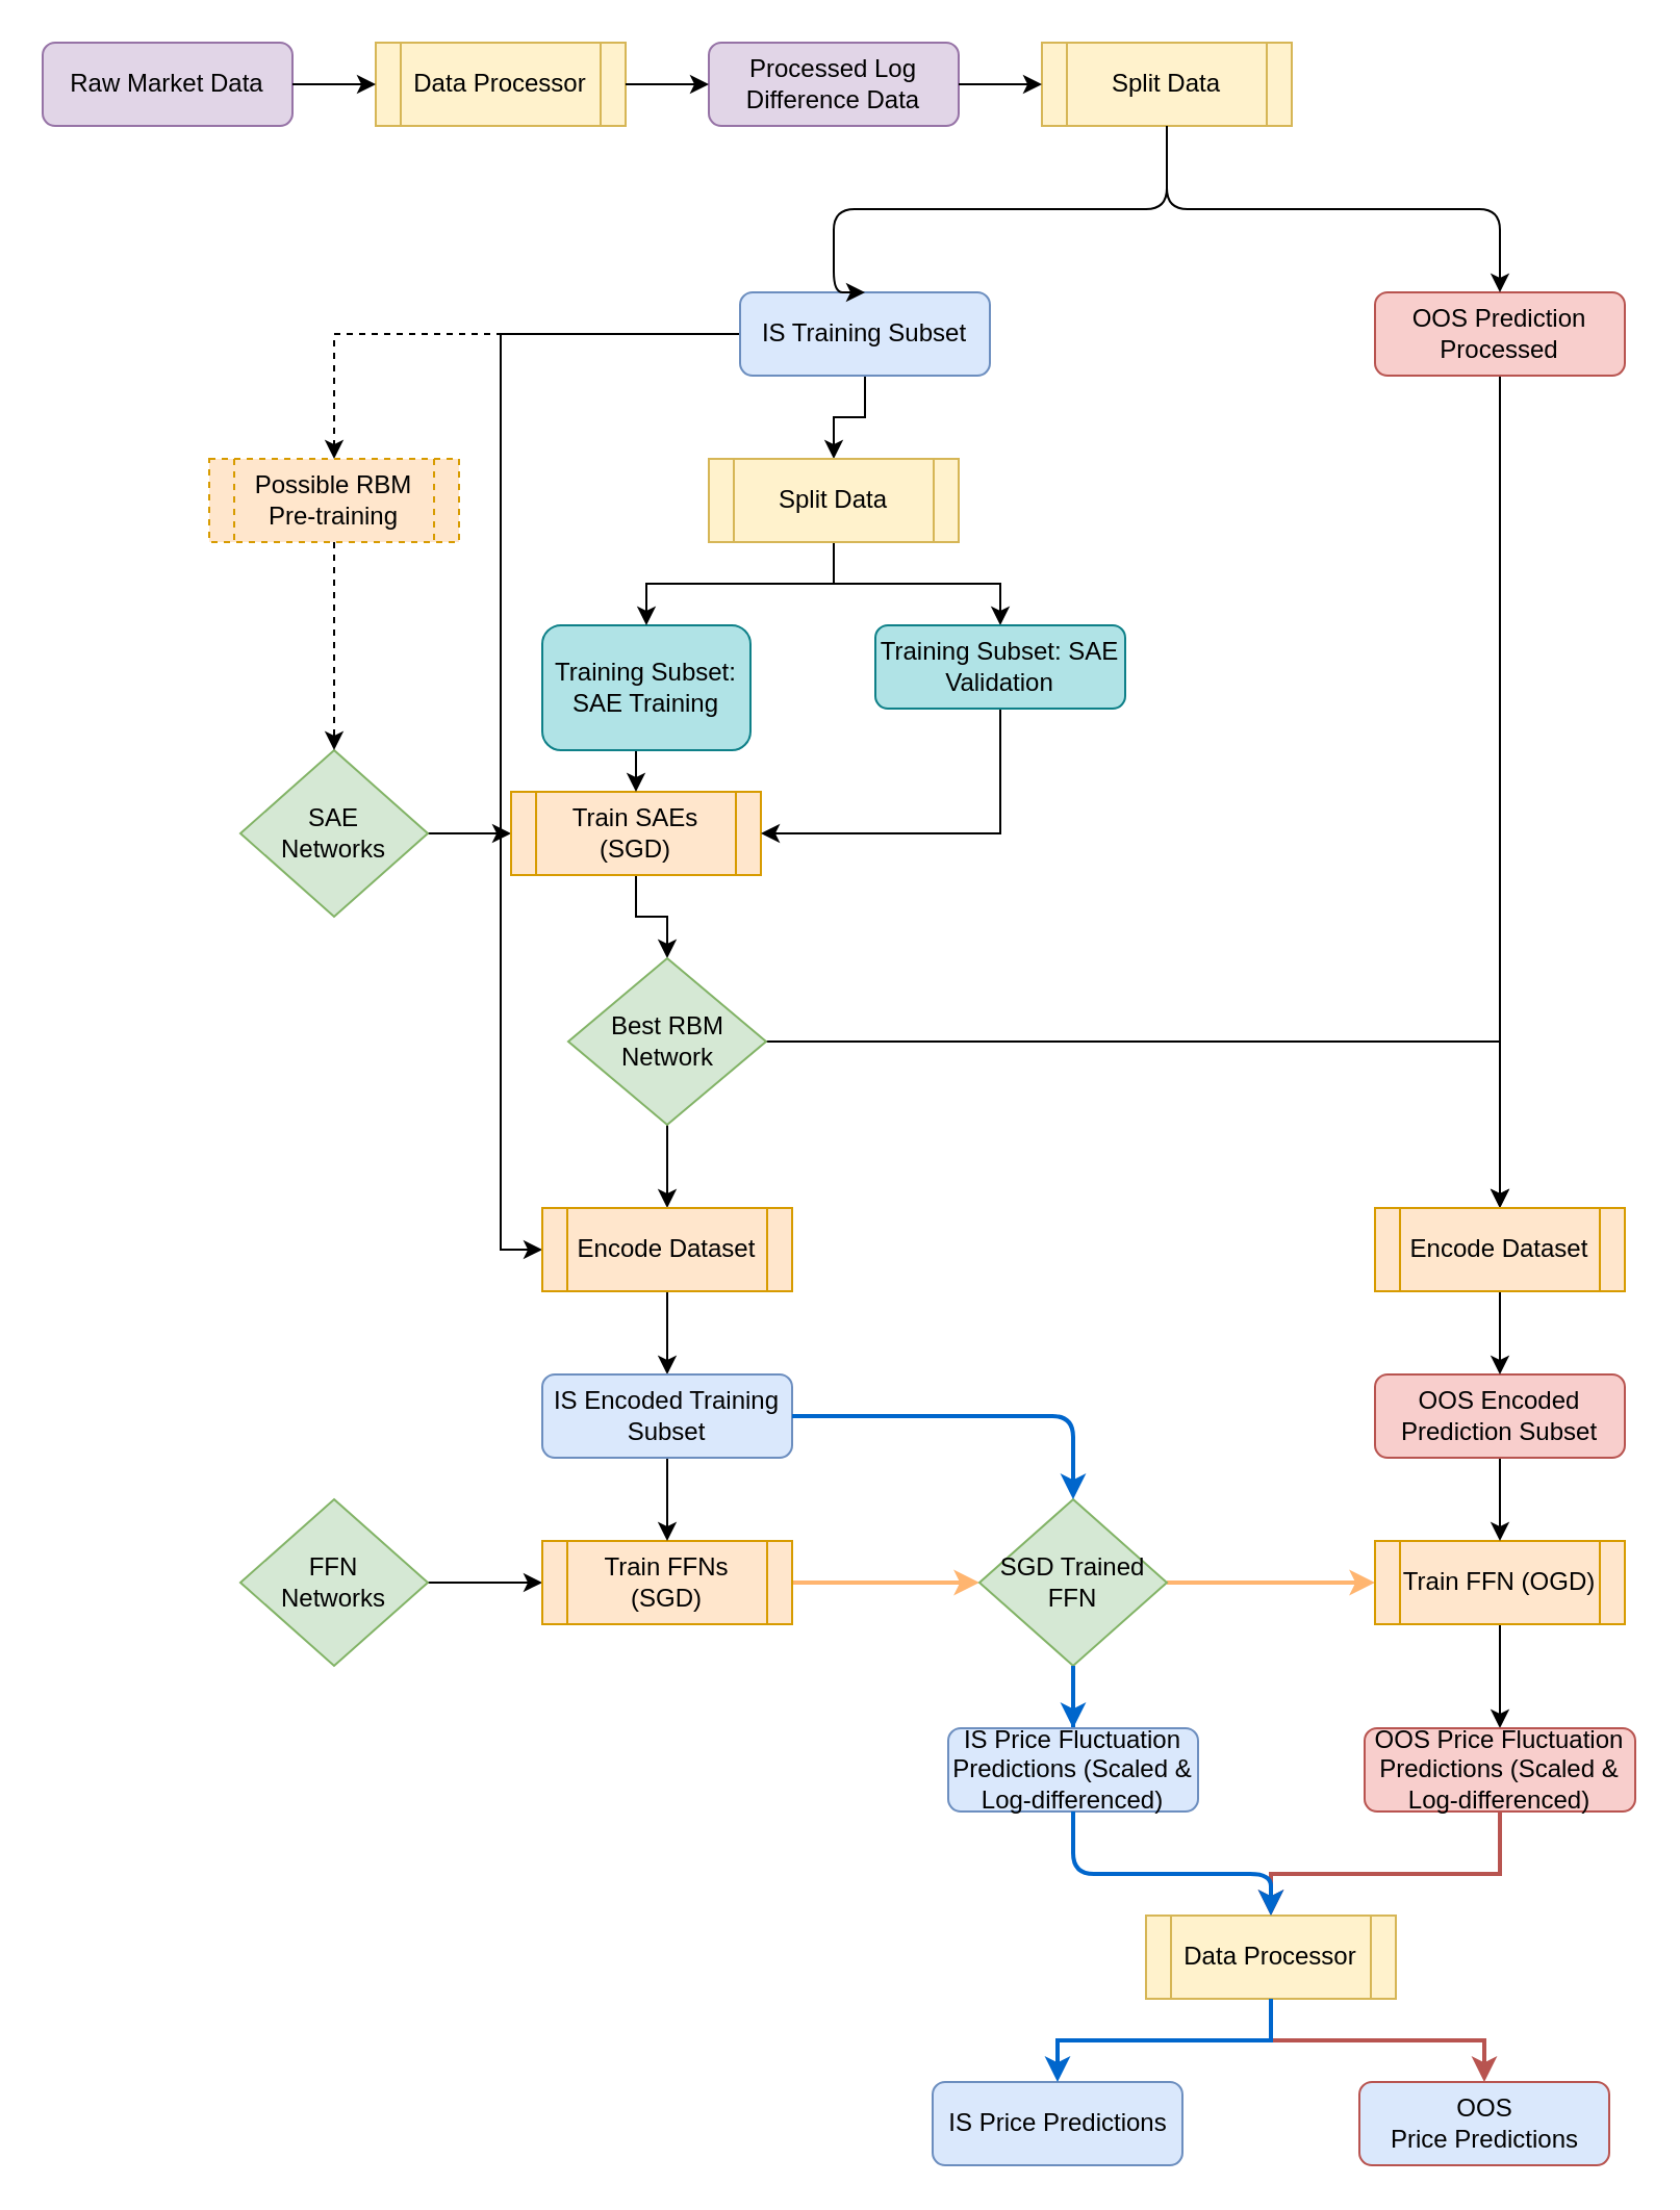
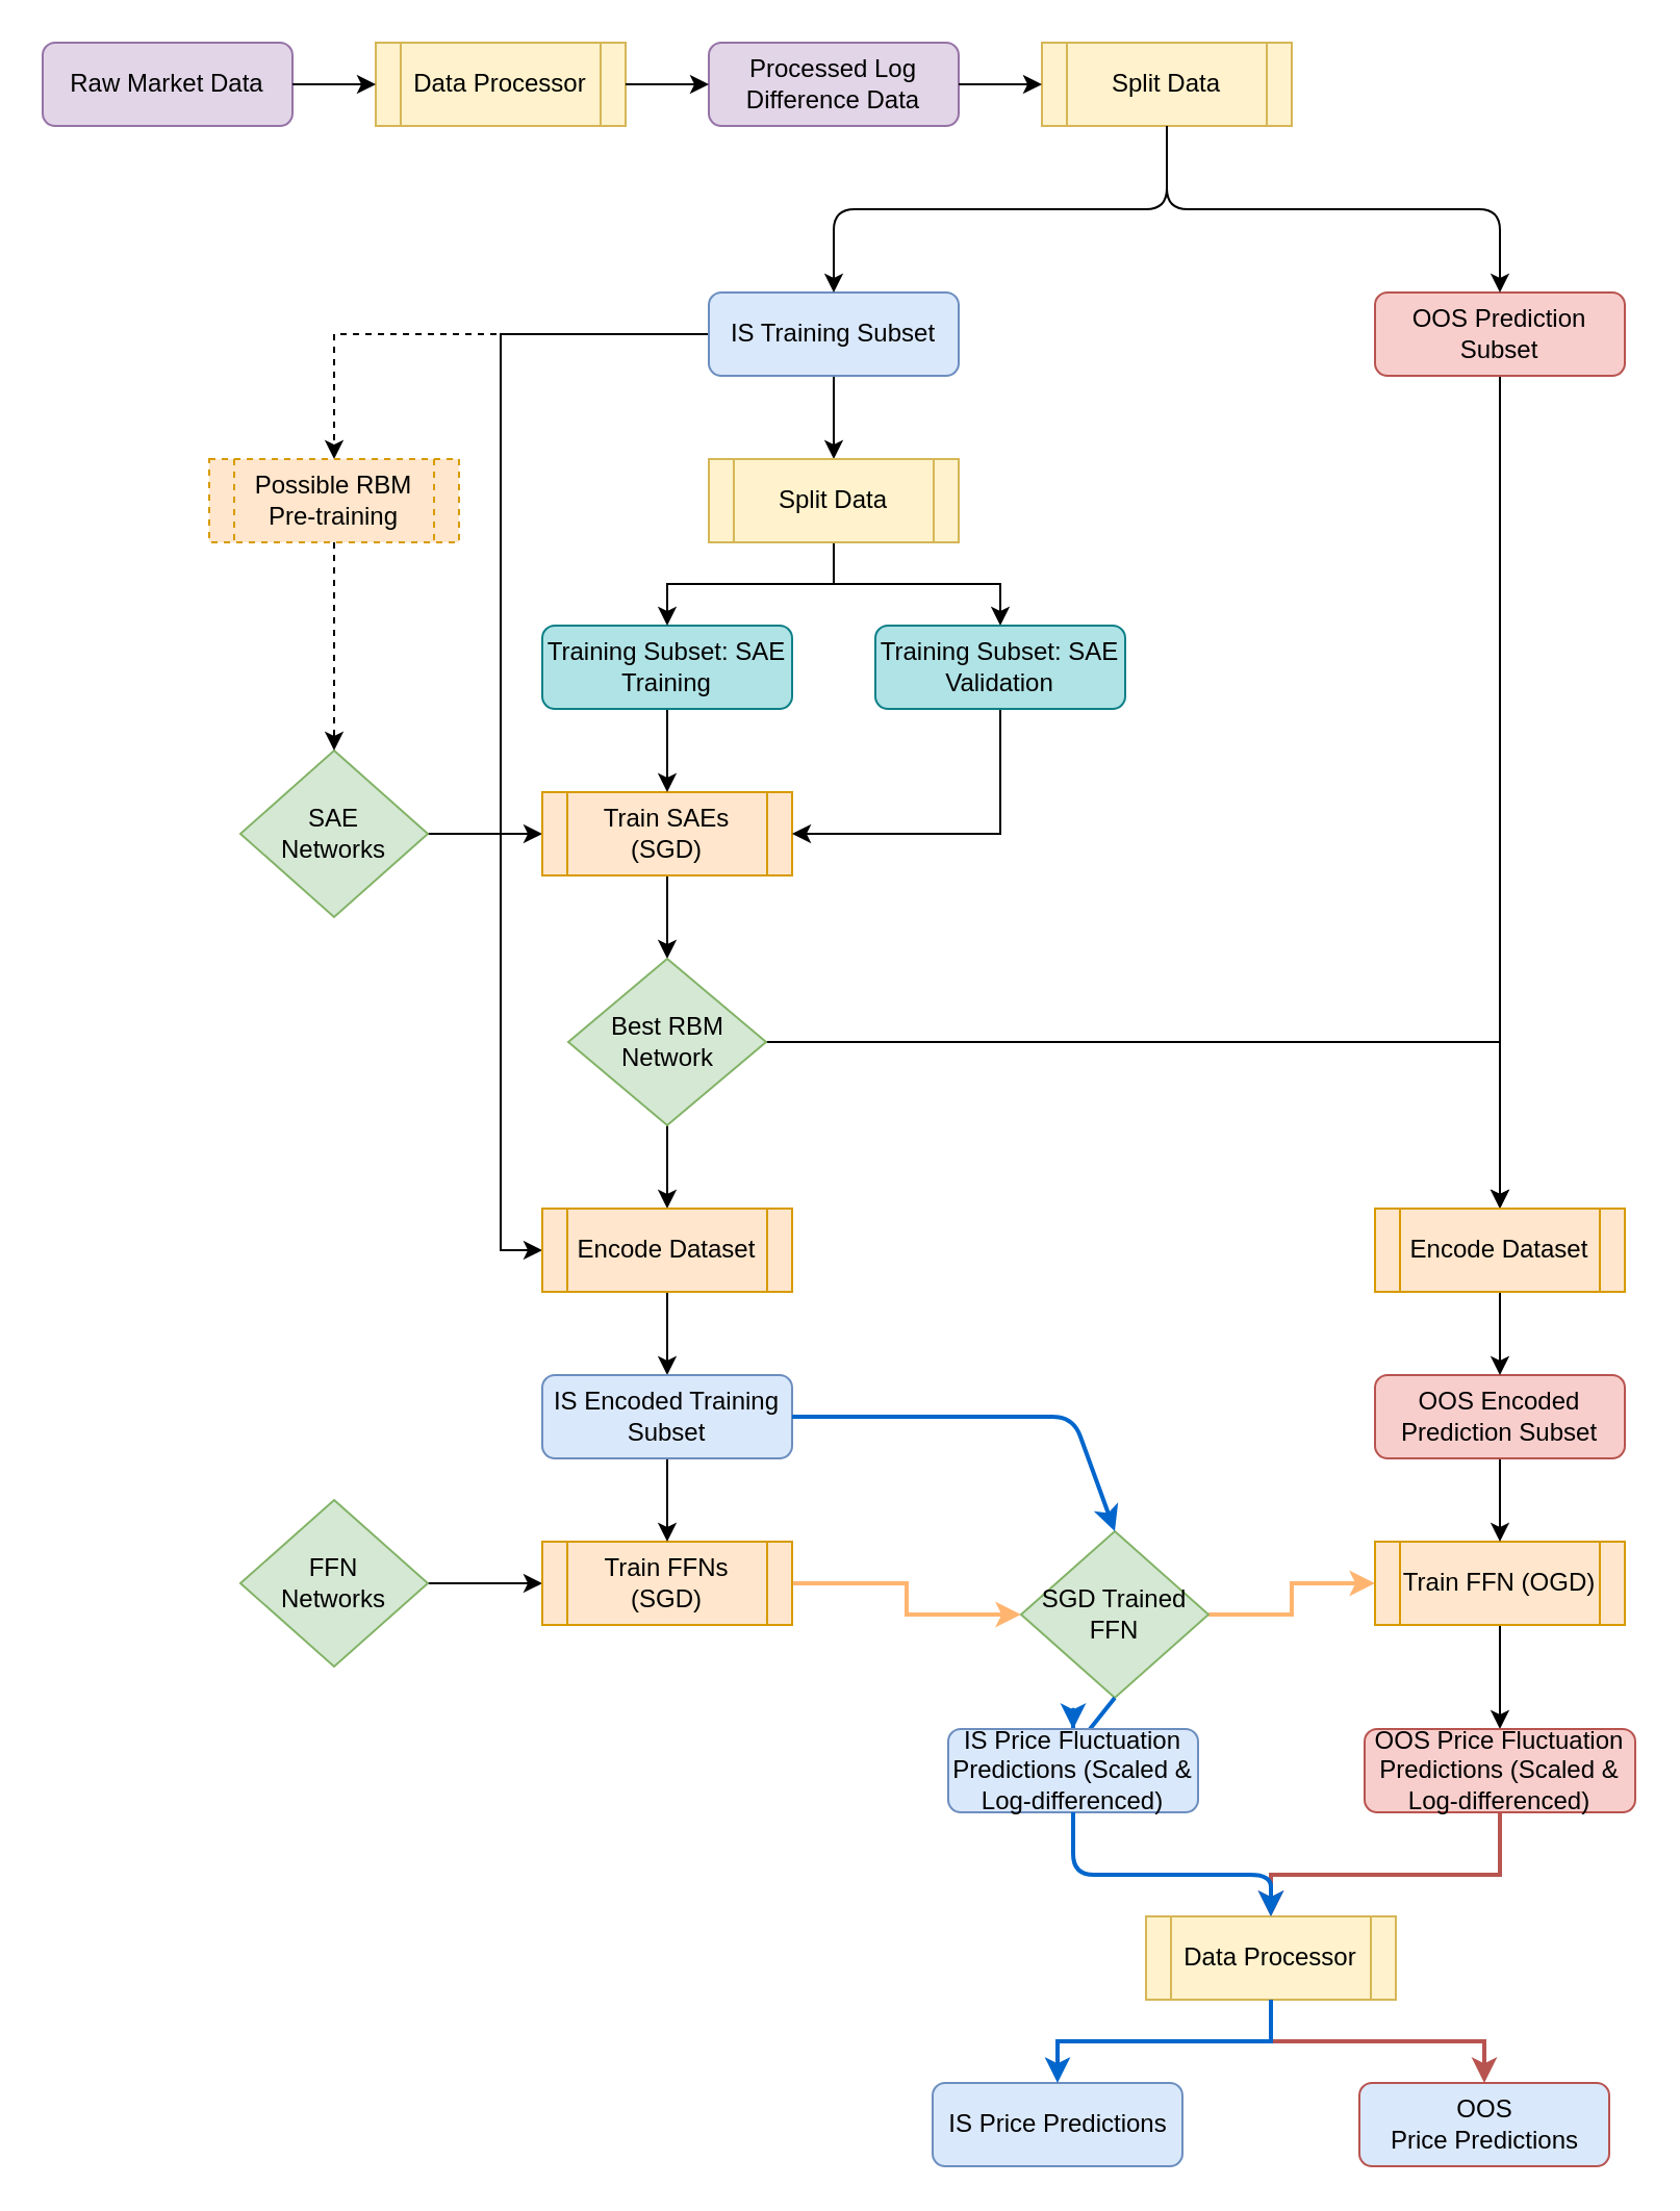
- <mxCell id="9" value="IS Training Subset" style="rounded=1;whiteSpace=wrap;html=1;fillColor=#dae8fc;strokeColor=#6c8ebf;" parent="1" vertex="1"><mxGeometry x="355" y="140" width="120" height="40" as="geometry" /></mxCell>
+ <mxCell id="9" value="IS Training Subset" style="rounded=1;whiteSpace=wrap;html=1;fillColor=#dae8fc;strokeColor=#6c8ebf;" parent="1" vertex="1"><mxGeometry x="340" y="140" width="120" height="40" as="geometry" /></mxCell>
- <mxCell id="11" value="OOS Prediction Processed" style="rounded=1;whiteSpace=wrap;html=1;fillColor=#f8cecc;strokeColor=#b85450;" parent="1" vertex="1"><mxGeometry x="660" y="140" width="120" height="40" as="geometry" /></mxCell>
+ <mxCell id="11" value="OOS Prediction Subset" style="rounded=1;whiteSpace=wrap;html=1;fillColor=#f8cecc;strokeColor=#b85450;" parent="1" vertex="1"><mxGeometry x="660" y="140" width="120" height="40" as="geometry" /></mxCell>
- <mxCell id="22" value="Training Subset: SAE Training" style="rounded=1;whiteSpace=wrap;html=1;fillColor=#b0e3e6;strokeColor=#0e8088;" parent="1" vertex="1"><mxGeometry x="260" y="300" width="100" height="60" as="geometry" /></mxCell>
+ <mxCell id="22" value="Training Subset: SAE Training" style="rounded=1;whiteSpace=wrap;html=1;fillColor=#b0e3e6;strokeColor=#0e8088;" parent="1" vertex="1"><mxGeometry x="260" y="300" width="120" height="40" as="geometry" /></mxCell>
- <mxCell id="20" value="Train SAEs (SGD)" style="shape=process;whiteSpace=wrap;html=1;backgroundOutline=1;fillColor=#ffe6cc;strokeColor=#d79b00;" parent="1" vertex="1"><mxGeometry x="245" y="380" width="120" height="40" as="geometry" /></mxCell>
+ <mxCell id="20" value="Train SAEs (SGD)" style="shape=process;whiteSpace=wrap;html=1;backgroundOutline=1;fillColor=#ffe6cc;strokeColor=#d79b00;" parent="1" vertex="1"><mxGeometry x="260" y="380" width="120" height="40" as="geometry" /></mxCell>
- <mxCell id="38" value="SGD Trained &lt;br&gt;FFN" style="rhombus;whiteSpace=wrap;html=1;fillColor=#d5e8d4;strokeColor=#82b366;" parent="1" vertex="1"><mxGeometry x="470" y="720" width="90" height="80" as="geometry" /></mxCell>
+ <mxCell id="38" value="SGD Trained &lt;br&gt;FFN" style="rhombus;whiteSpace=wrap;html=1;fillColor=#d5e8d4;strokeColor=#82b366;" parent="1" vertex="1"><mxGeometry x="490" y="735" width="90" height="80" as="geometry" /></mxCell>
